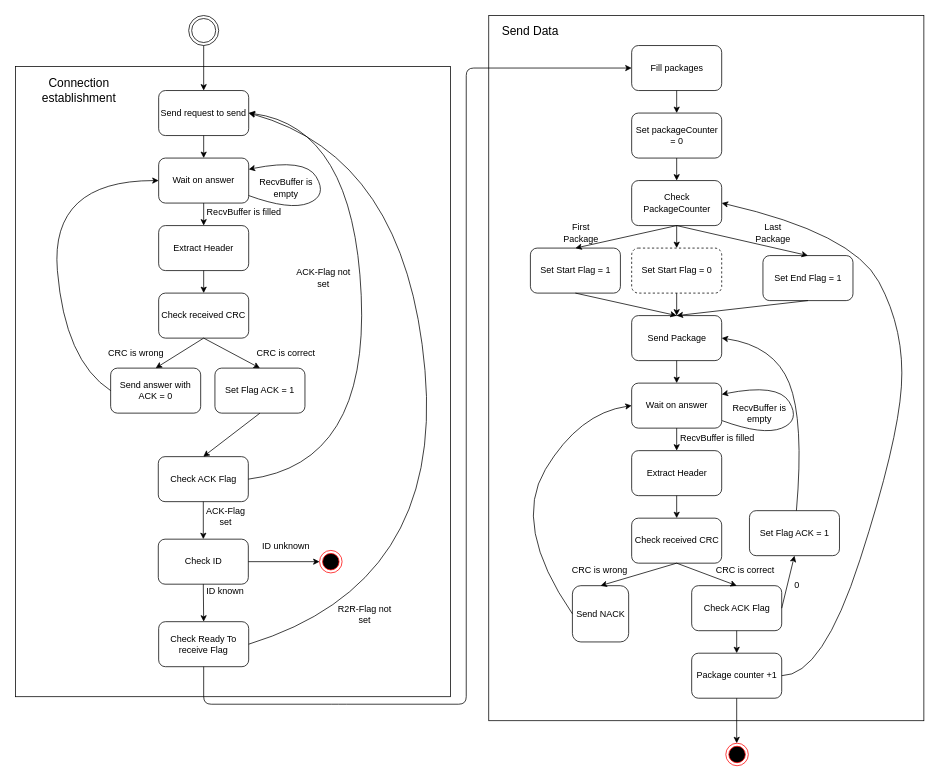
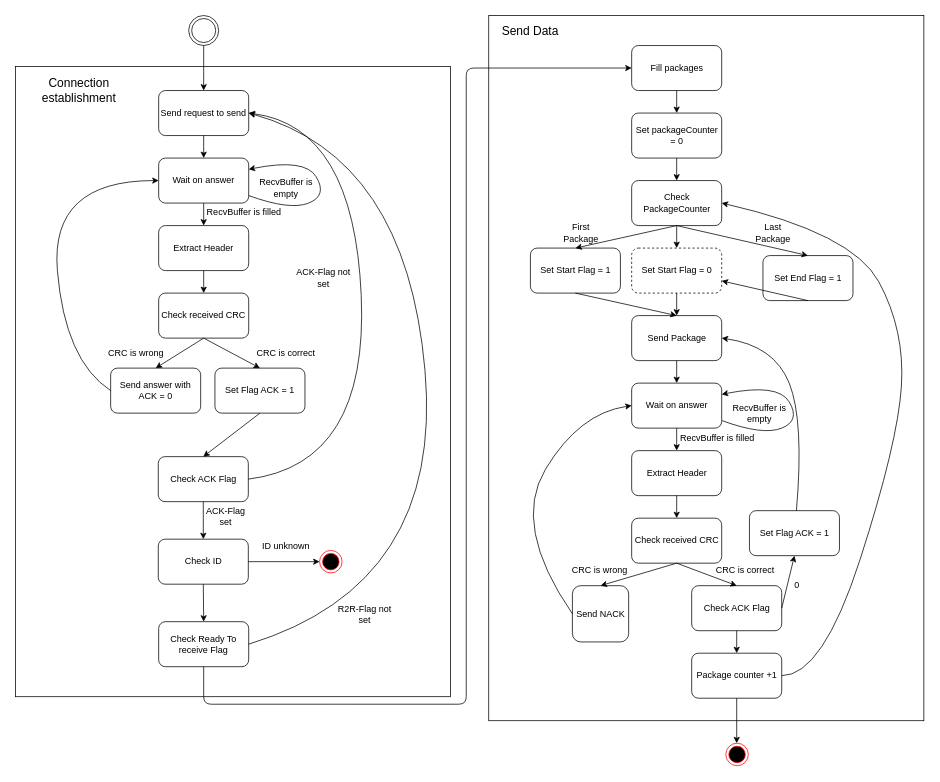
- <mxCell id="36" value="" style="endArrow=classic;html=1;exitX=0.5;exitY=1;exitDx=0;exitDy=0;entryX=0.5;entryY=0;entryDx=0;entryDy=0;" parent="1" source="28" target="26" edge="1"><mxGeometry width="50" height="50" relative="1" as="geometry"><mxPoint x="1051.5" y="510" as="sourcePoint" /><mxPoint x="1101.5" y="460" as="targetPoint" /></mxGeometry></mxCell>
+ <mxCell id="36" value="" style="endArrow=classic;html=1;exitX=0.5;exitY=1;exitDx=0;exitDy=0;" parent="1" source="28" target="27" edge="1"><mxGeometry width="50" height="50" relative="1" as="geometry"><mxPoint x="1051.5" y="510" as="sourcePoint" /><mxPoint x="1101.5" y="460" as="targetPoint" /></mxGeometry></mxCell>
- <mxCell id="79" value="ID known" style="text;html=1;strokeColor=none;fillColor=none;align=center;verticalAlign=middle;whiteSpace=wrap;rounded=0;" parent="1" vertex="1"><mxGeometry x="255.25" y="778" width="90" height="20" as="geometry" /></mxCell>
